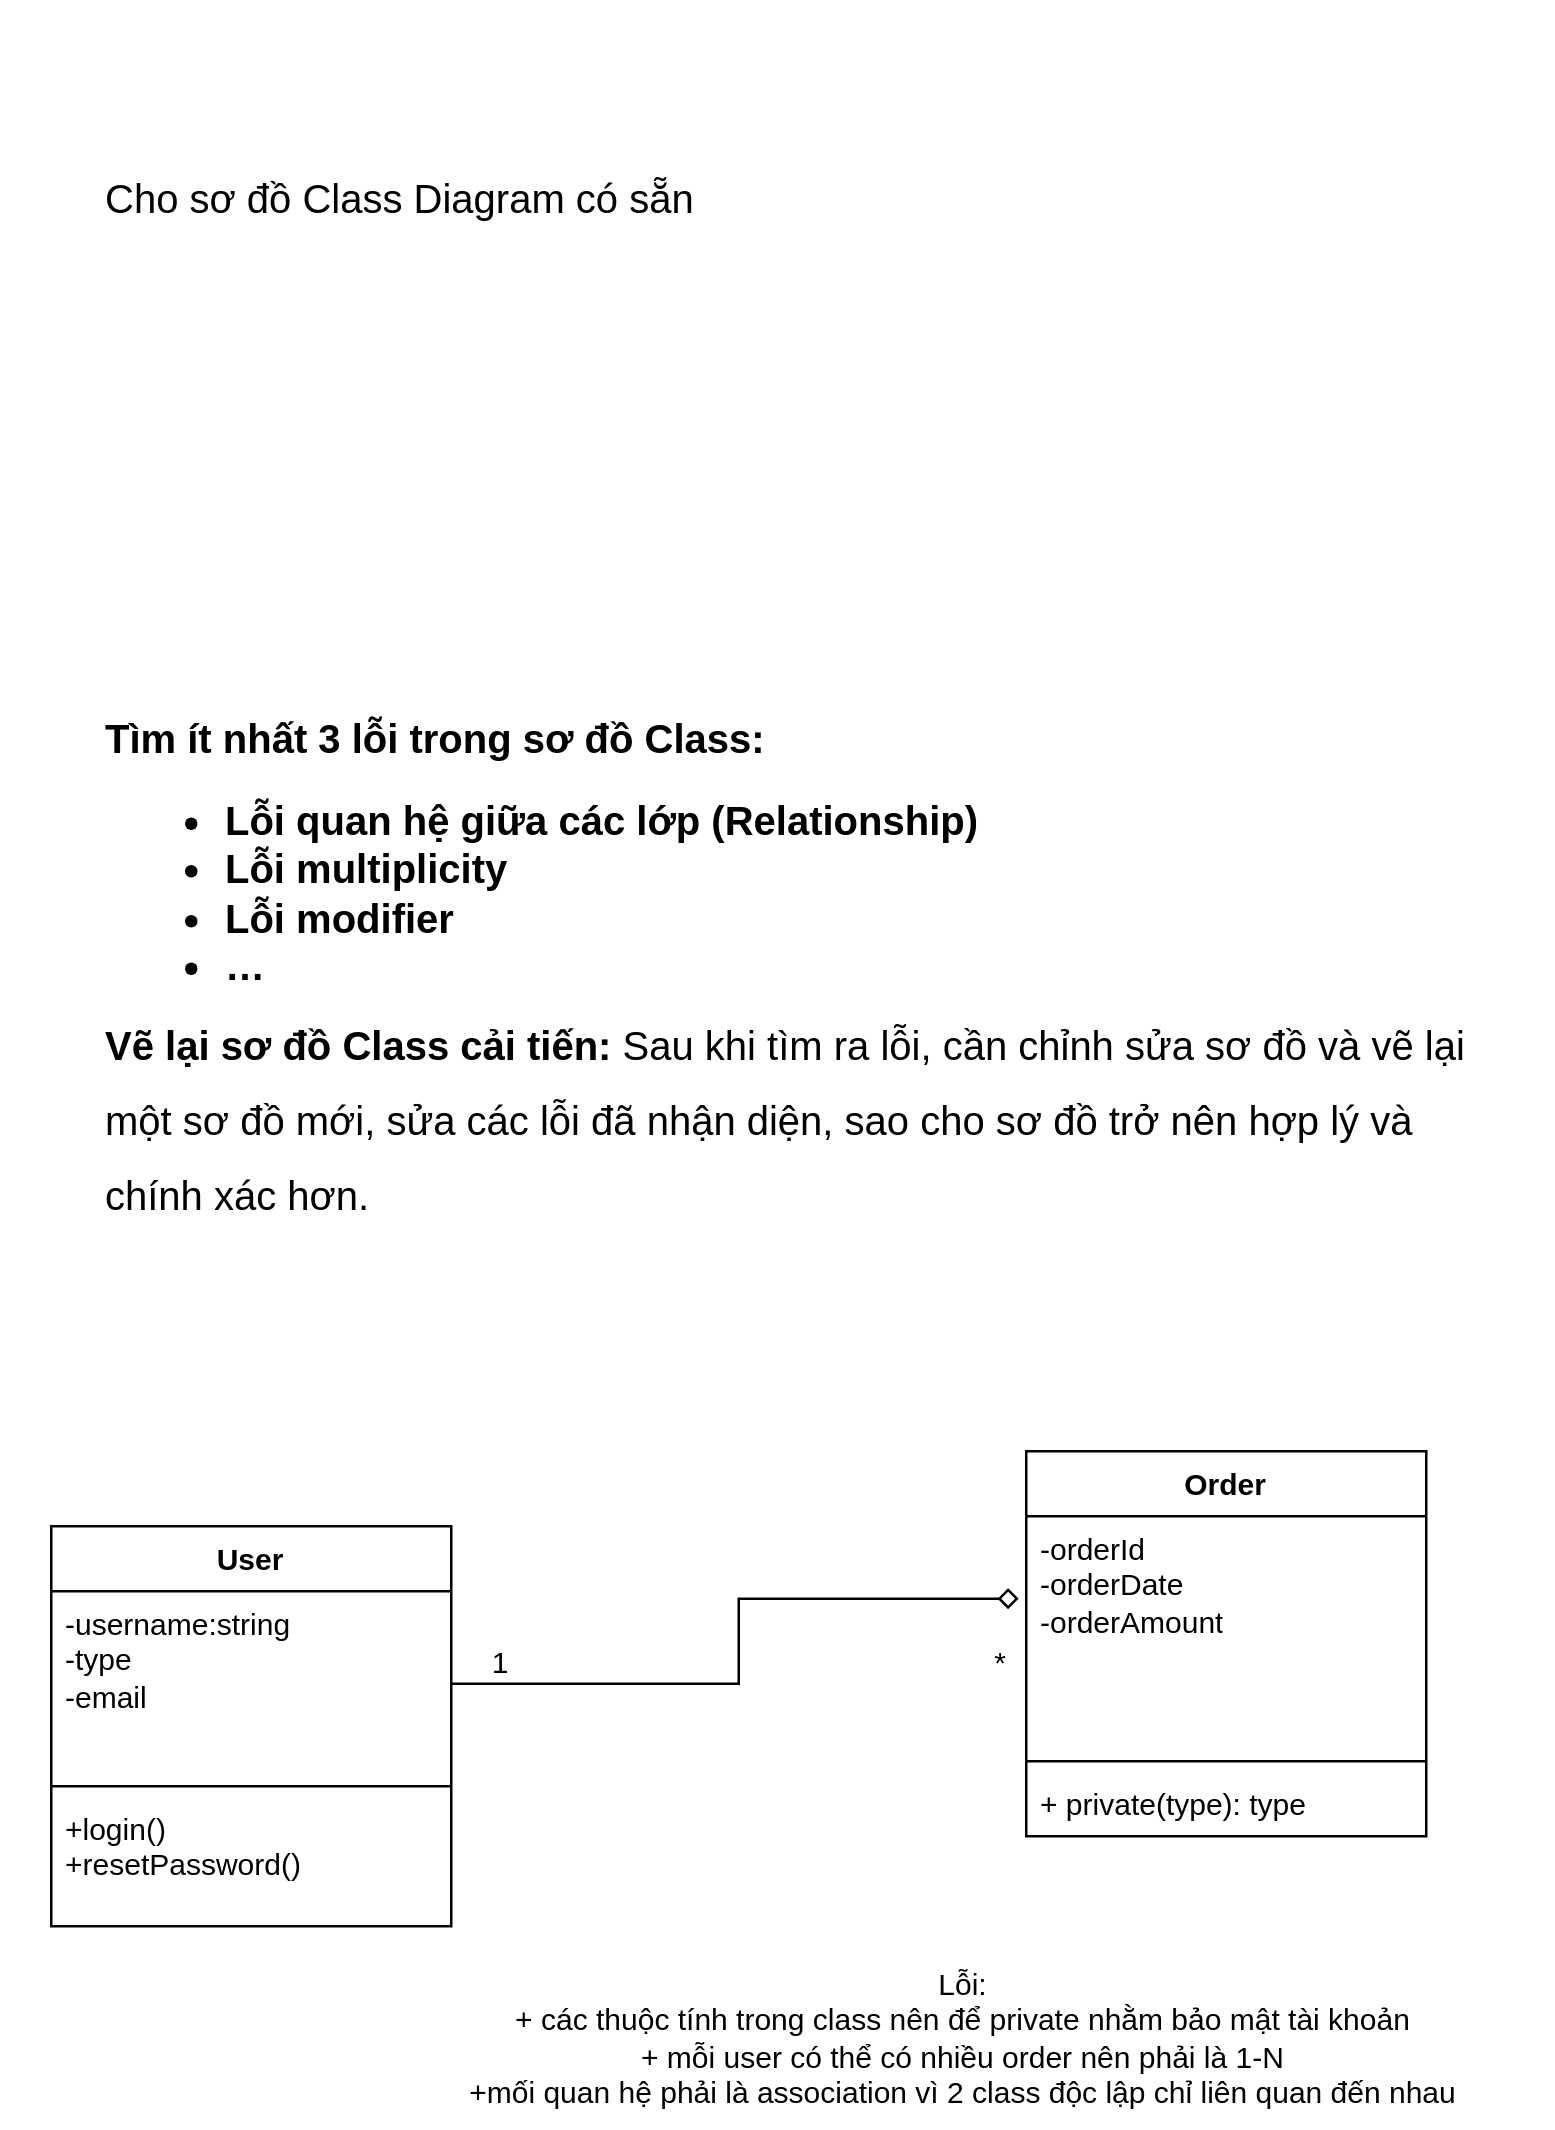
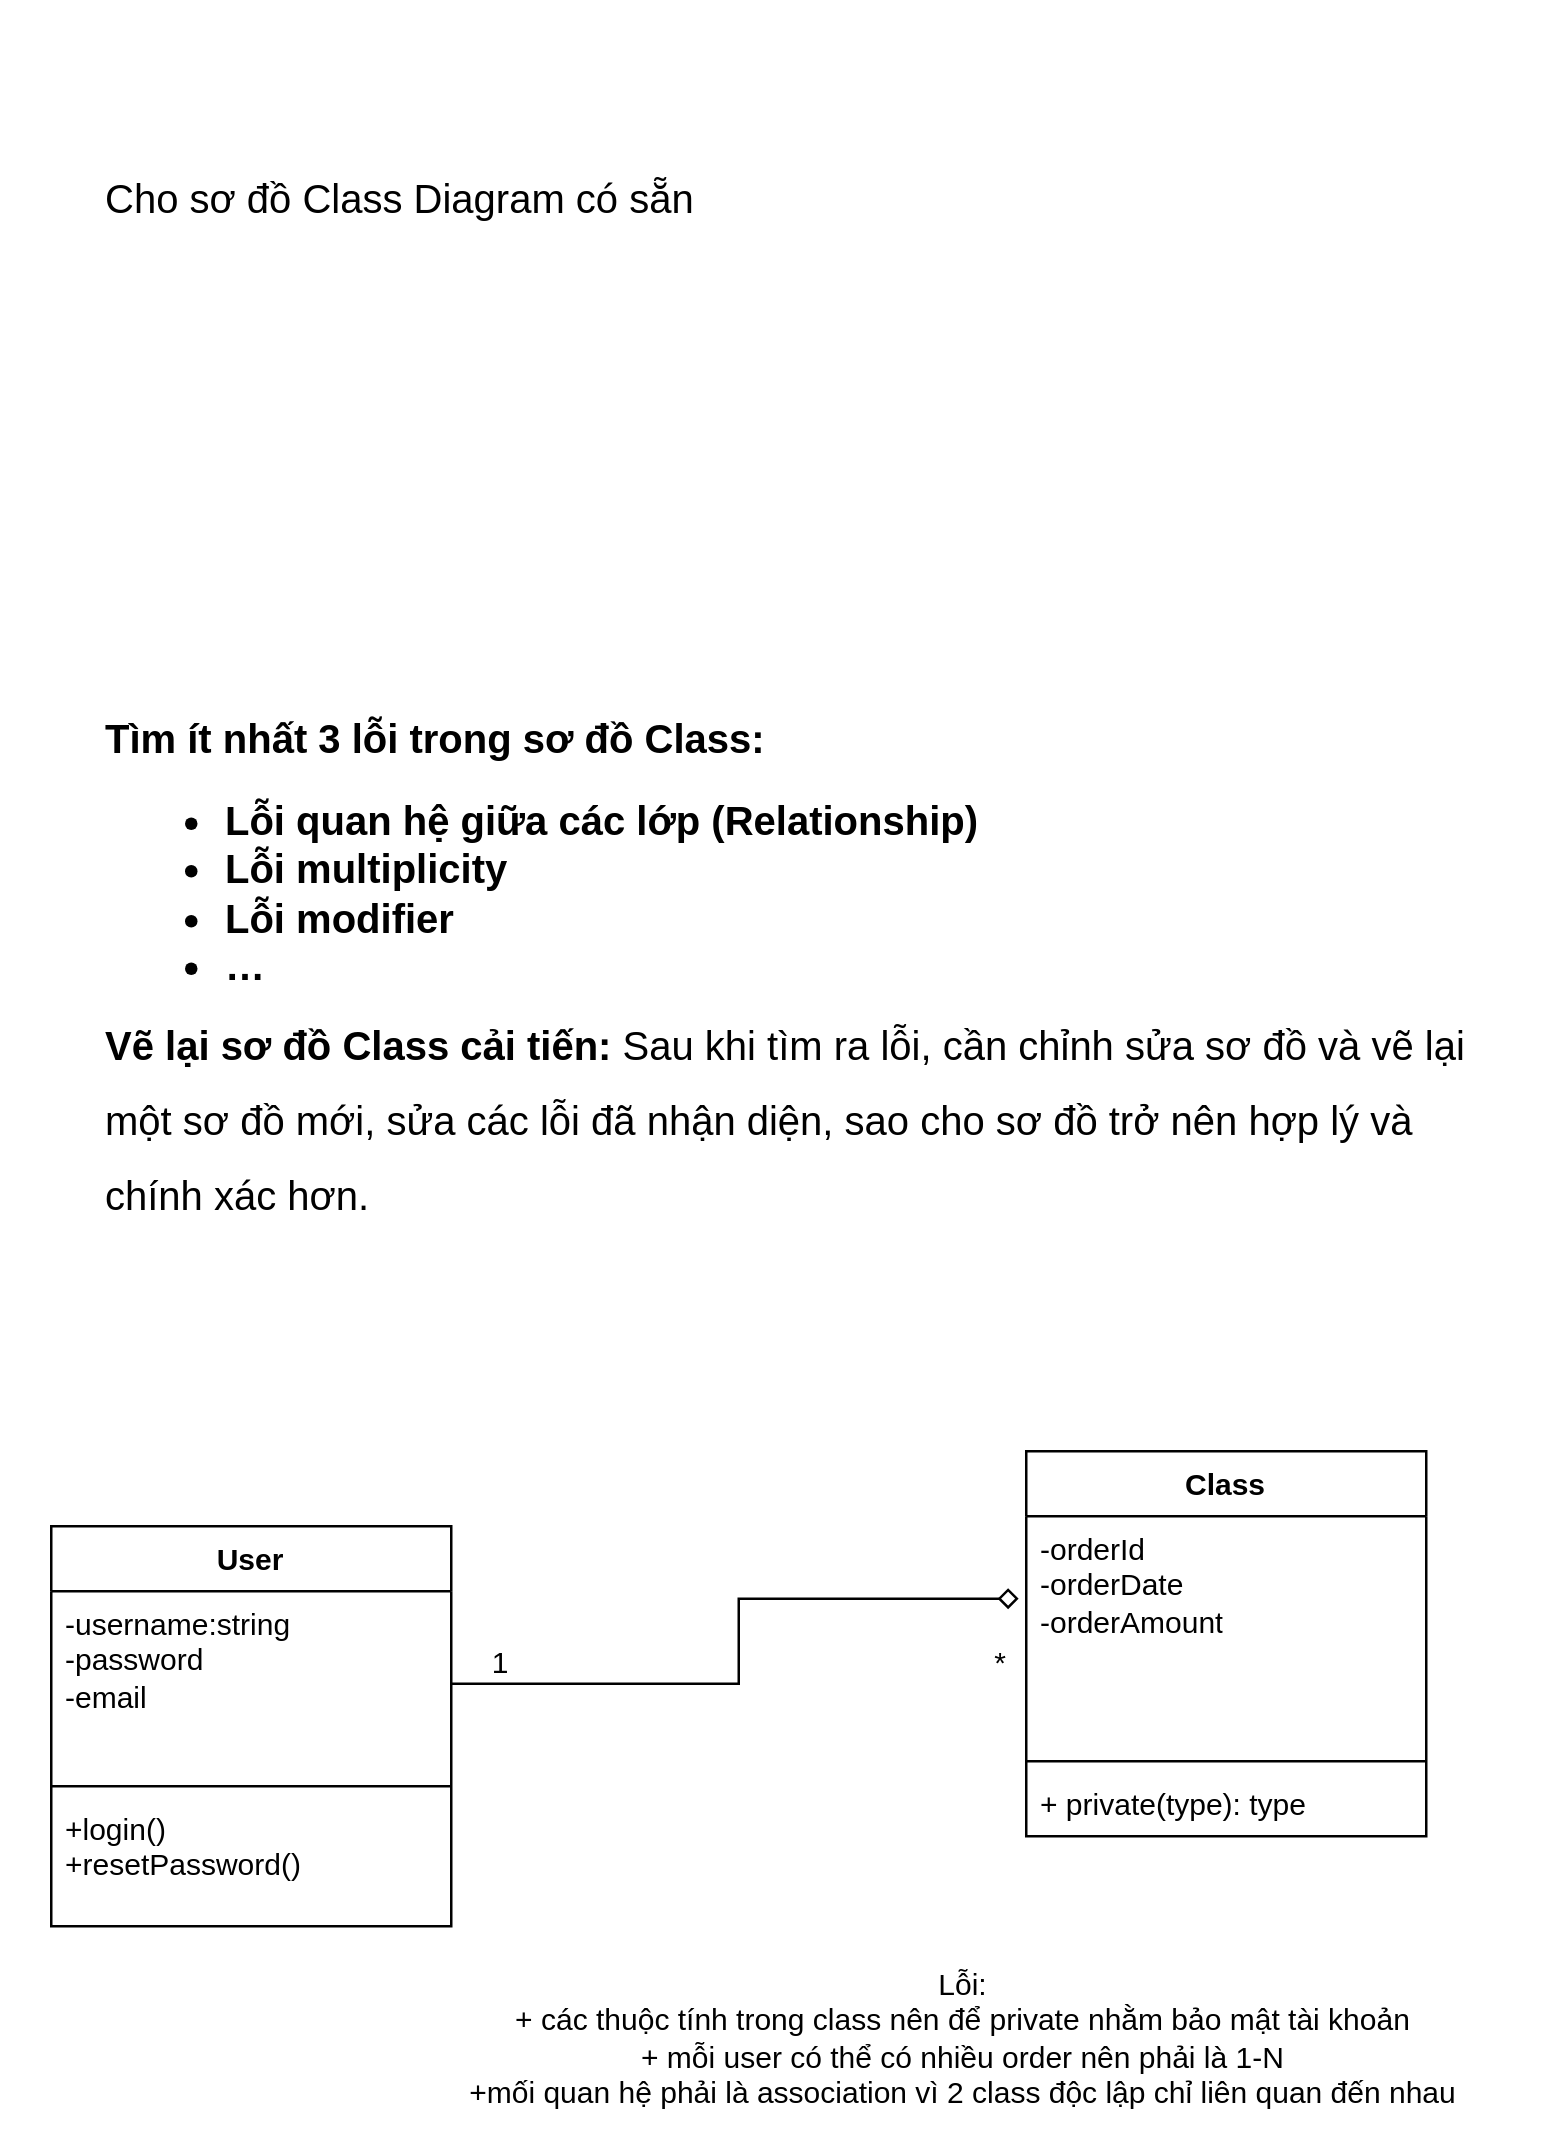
- <mxCell id="3" value="Order" style="swimlane;fontStyle=1;align=center;verticalAlign=top;childLayout=stackLayout;horizontal=1;startSize=26;horizontalStack=0;resizeParent=1;resizeParentMax=0;resizeLast=0;collapsible=1;marginBottom=0;whiteSpace=wrap;html=1;" parent="1" vertex="1"><mxGeometry x="410" y="580" width="160" height="154" as="geometry" /></mxCell>
+ <mxCell id="3" value="Class" style="swimlane;fontStyle=1;align=center;verticalAlign=top;childLayout=stackLayout;horizontal=1;startSize=26;horizontalStack=0;resizeParent=1;resizeParentMax=0;resizeLast=0;collapsible=1;marginBottom=0;whiteSpace=wrap;html=1;" parent="1" vertex="1"><mxGeometry x="410" y="580" width="160" height="154" as="geometry" /></mxCell>
- <mxCell id="8" value="-username:string&lt;div&gt;-type&lt;/div&gt;&lt;div&gt;-email&lt;/div&gt;" style="text;strokeColor=none;fillColor=none;align=left;verticalAlign=top;spacingLeft=4;spacingRight=4;overflow=hidden;rotatable=0;points=[[0,0.5],[1,0.5]];portConstraint=eastwest;whiteSpace=wrap;html=1;" parent="7" vertex="1"><mxGeometry y="26" width="160" height="74" as="geometry" /></mxCell>
+ <mxCell id="8" value="-username:string&lt;div&gt;-password&lt;/div&gt;&lt;div&gt;-email&lt;/div&gt;" style="text;strokeColor=none;fillColor=none;align=left;verticalAlign=top;spacingLeft=4;spacingRight=4;overflow=hidden;rotatable=0;points=[[0,0.5],[1,0.5]];portConstraint=eastwest;whiteSpace=wrap;html=1;" parent="7" vertex="1"><mxGeometry y="26" width="160" height="74" as="geometry" /></mxCell>
